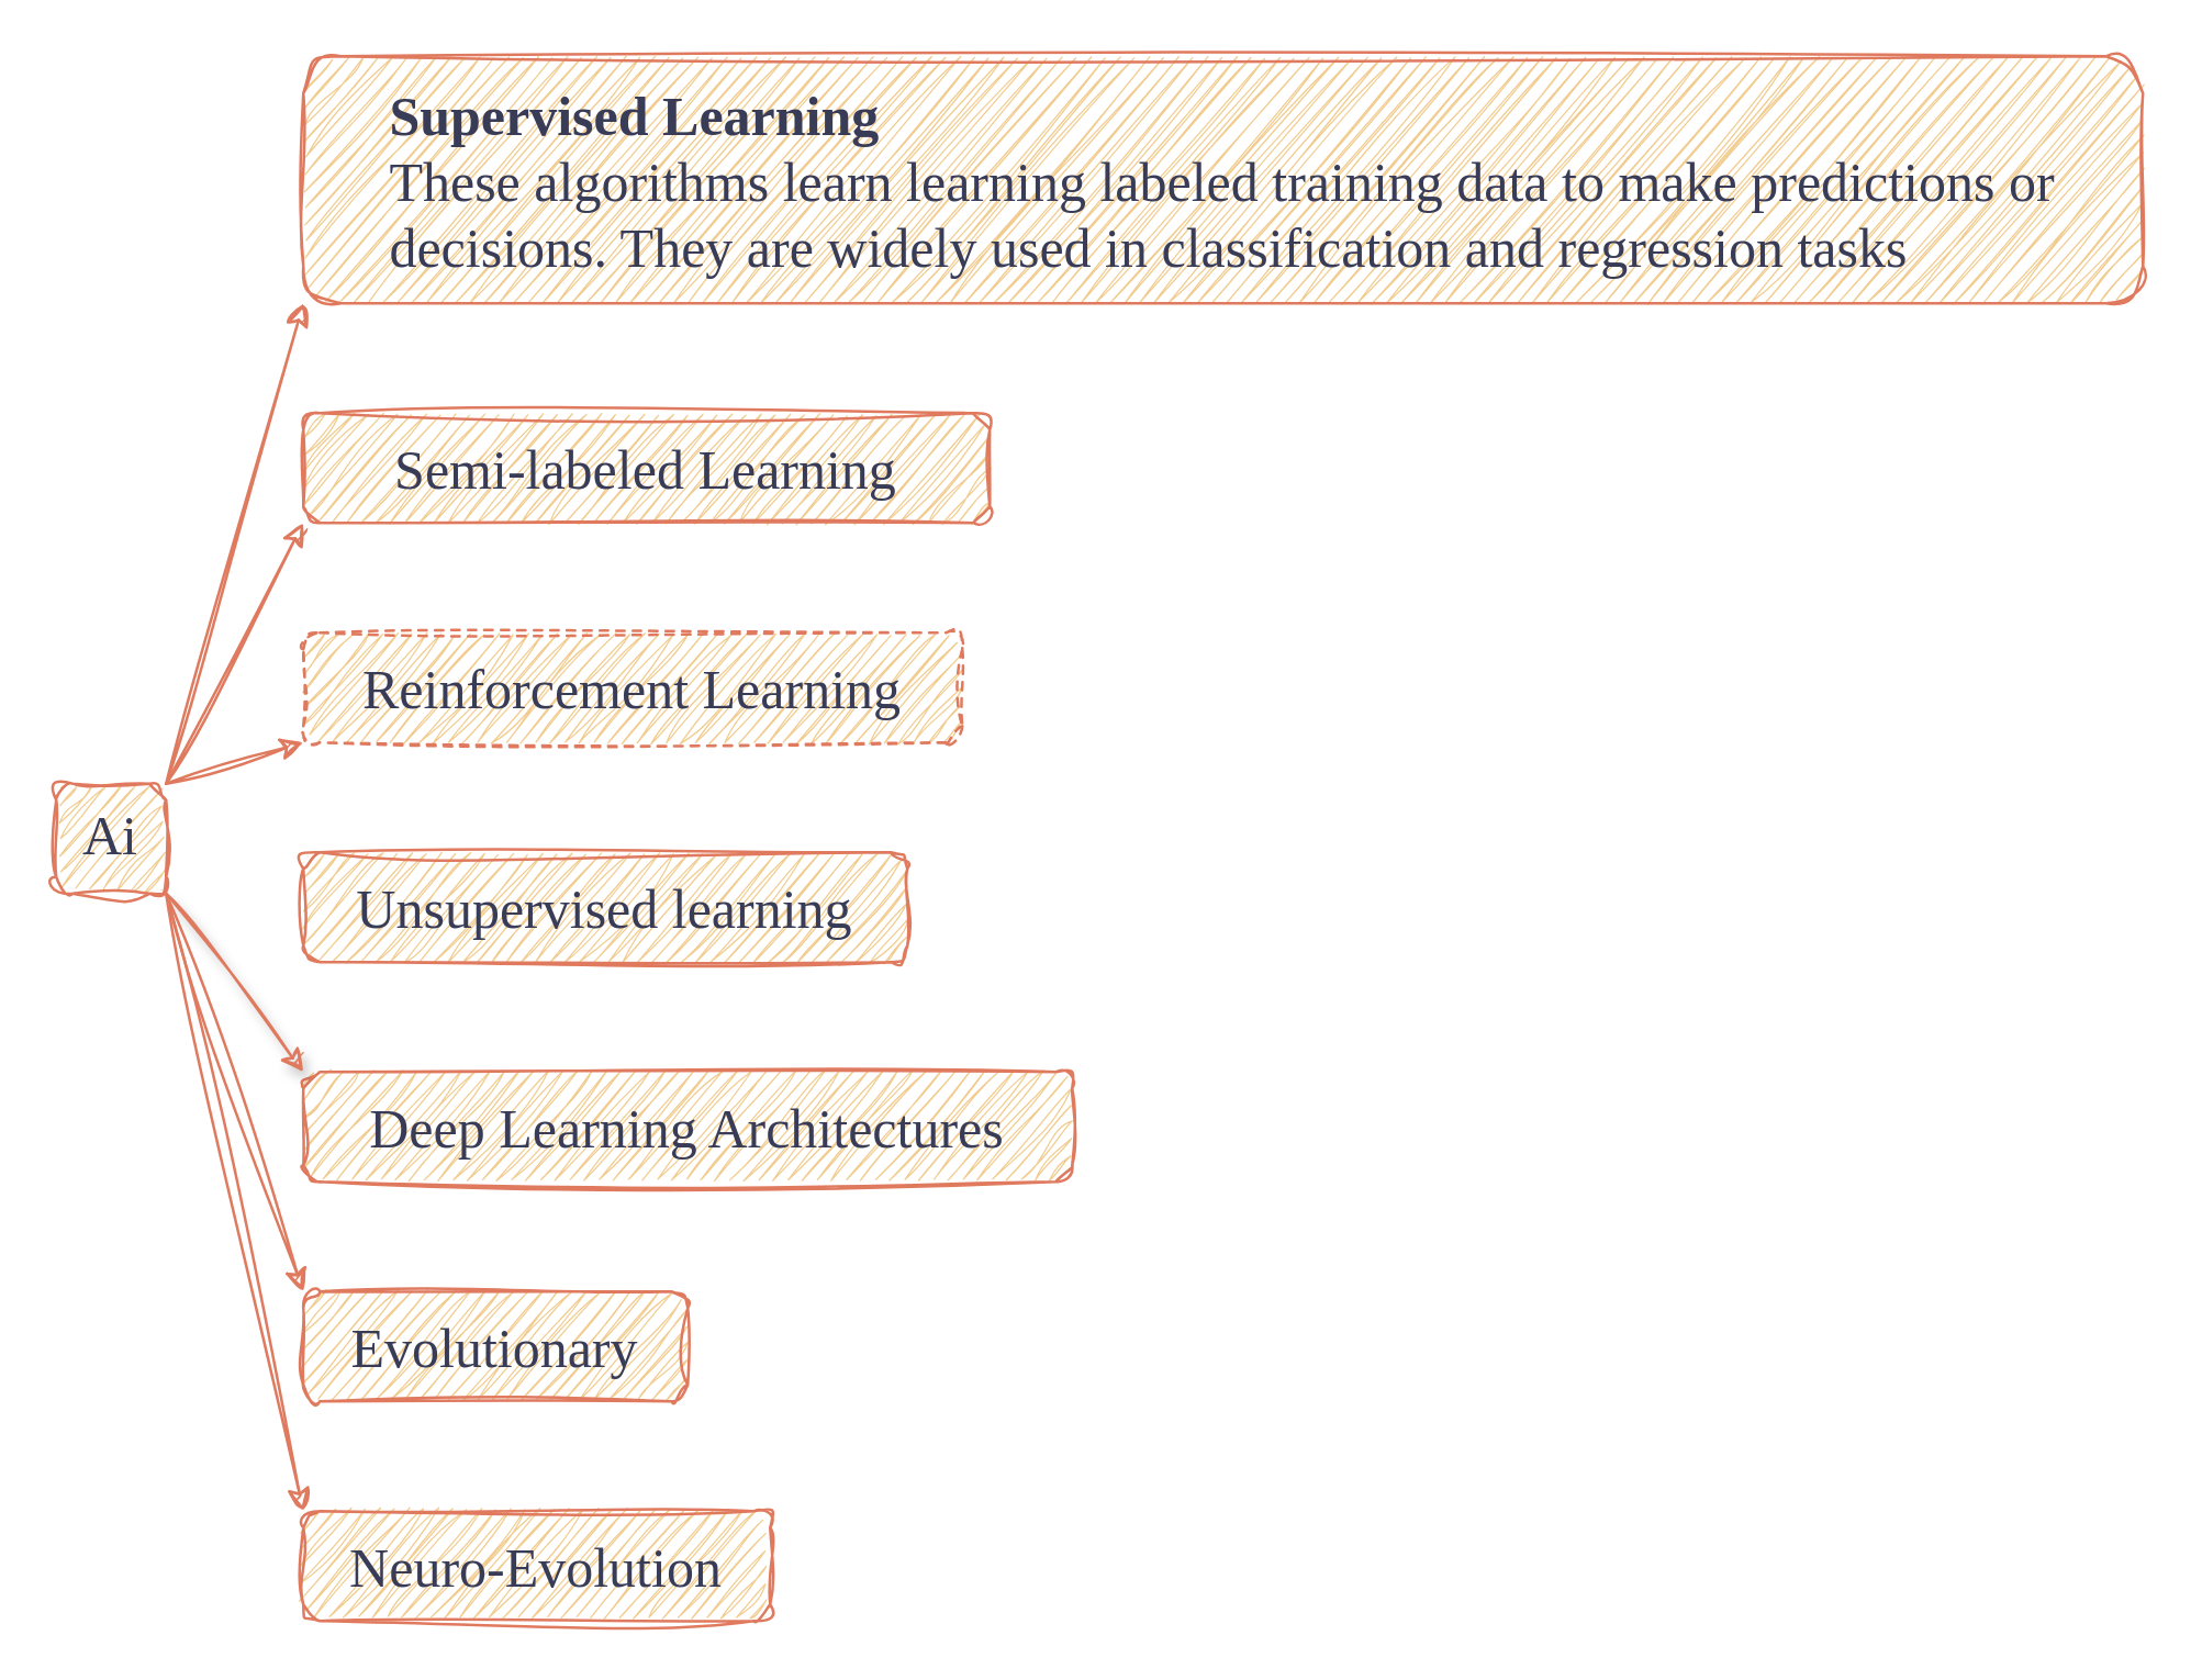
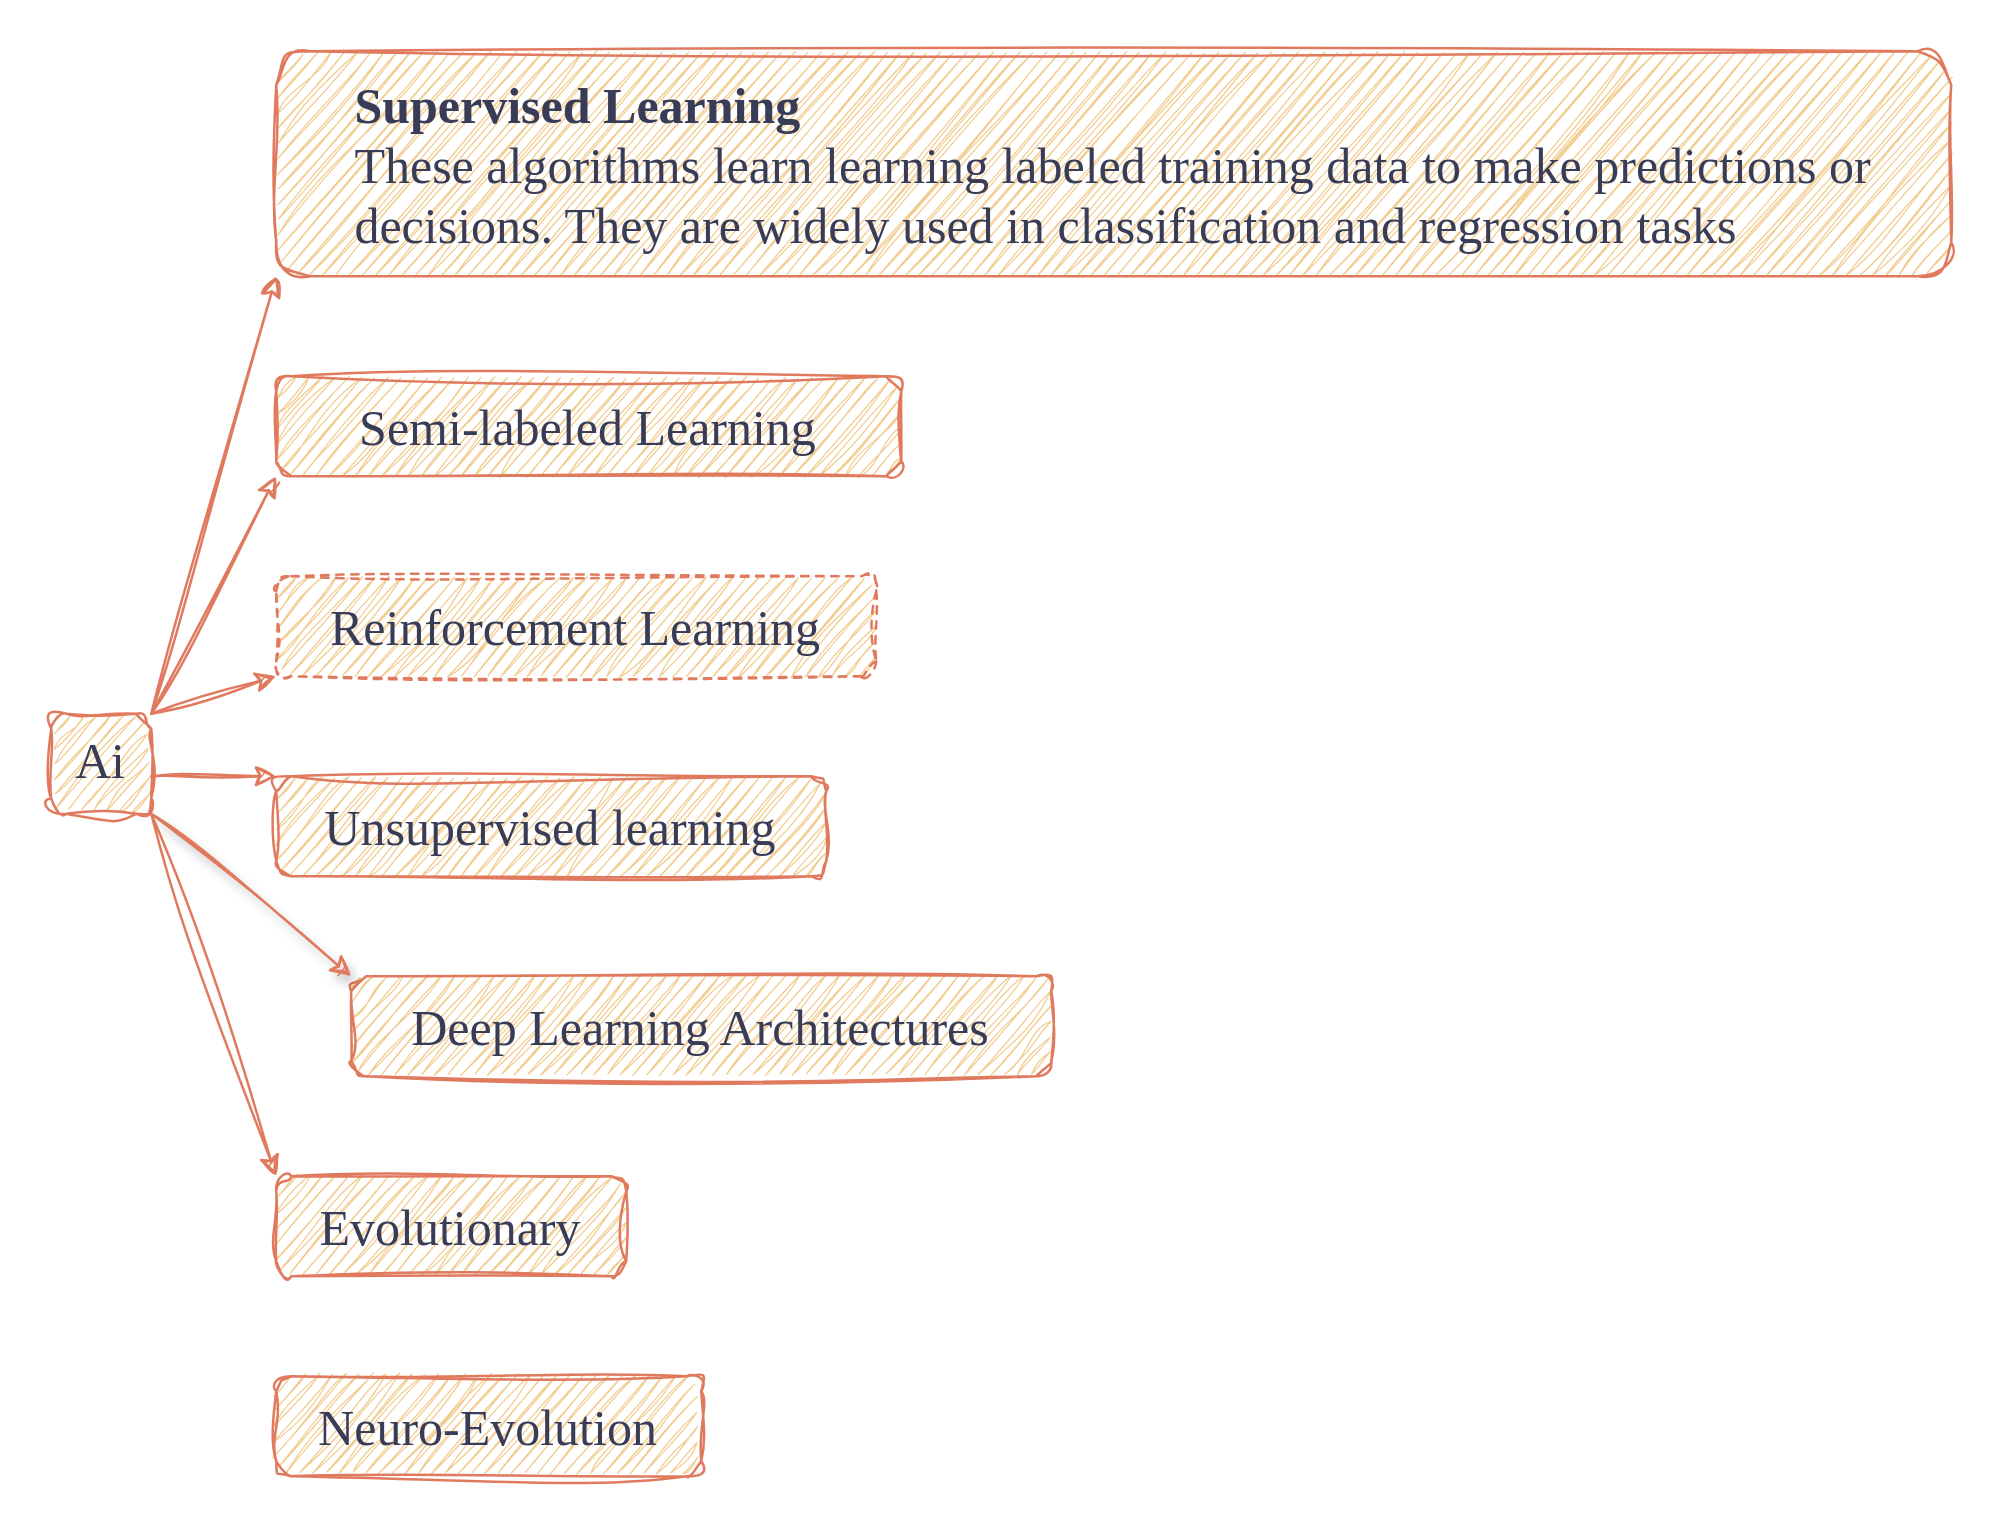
+ <mxCell id="13" style="edgeStyle=orthogonalEdgeStyle;rounded=1;orthogonalLoop=1;jettySize=auto;html=1;noEdgeStyle=1;orthogonal=1;labelBackgroundColor=none;strokeColor=#E07A5F;fontColor=default;sketch=1;curveFitting=1;jiggle=2;" parent="1" source="2" target="6" edge="1"><mxGeometry relative="1" as="geometry"><mxPoint x="550.299" y="-303.5" as="sourcePoint" /></mxGeometry></mxCell>
- <mxCell id="7" value="Deep Learning Architectures" style="rounded=1;whiteSpace=wrap;html=1;fontFamily=Georgia;fontSize=20;flipH=1;flipV=1;labelBackgroundColor=none;fillColor=#F2CC8F;strokeColor=#E07A5F;fontColor=#393C56;sketch=1;curveFitting=1;jiggle=2;" parent="1" vertex="1"><mxGeometry x="110" y="390" width="280" height="40" as="geometry" /></mxCell>
+ <mxCell id="7" value="Deep Learning Architectures" style="rounded=1;whiteSpace=wrap;html=1;fontFamily=Georgia;fontSize=20;flipH=1;flipV=1;labelBackgroundColor=none;fillColor=#F2CC8F;strokeColor=#E07A5F;fontColor=#393C56;sketch=1;curveFitting=1;jiggle=2;" parent="1" vertex="1"><mxGeometry x="140" y="390" width="280" height="40" as="geometry" /></mxCell>
- <mxCell id="16" style="edgeStyle=orthogonalEdgeStyle;rounded=1;orthogonalLoop=1;jettySize=auto;html=1;noEdgeStyle=1;orthogonal=1;labelBackgroundColor=none;strokeColor=#E07A5F;fontColor=default;sketch=1;curveFitting=1;jiggle=2;" parent="1" source="2" target="9" edge="1"><mxGeometry relative="1" as="geometry"><mxPoint x="550.299" y="-60.5" as="sourcePoint" /></mxGeometry></mxCell>
